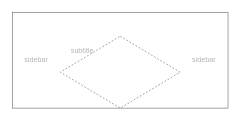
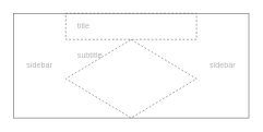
+ <mxCell id="4" value="&lt;font style=&quot;font-size: 12px;&quot;&gt;title&lt;/font&gt;" style="rounded=0;whiteSpace=wrap;html=1;fontSize=24;align=left;fillColor=none;strokeColor=#666666;verticalAlign=middle;spacingBottom=8;spacingLeft=16;dashed=1;fontColor=#B3B3B3;" parent="1" vertex="1"><mxGeometry x="100" y="20" width="200" height="40" as="geometry" /></mxCell>
